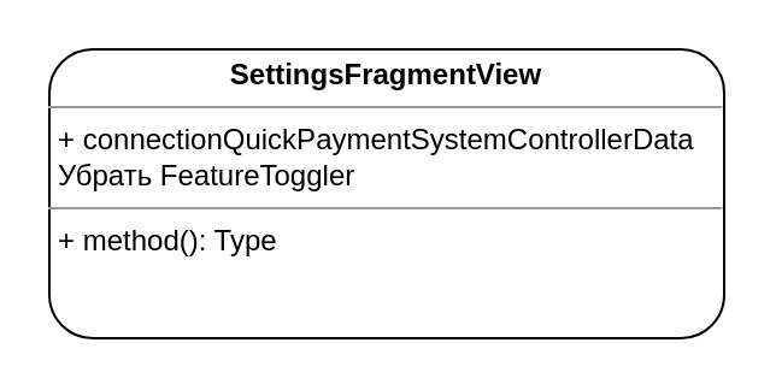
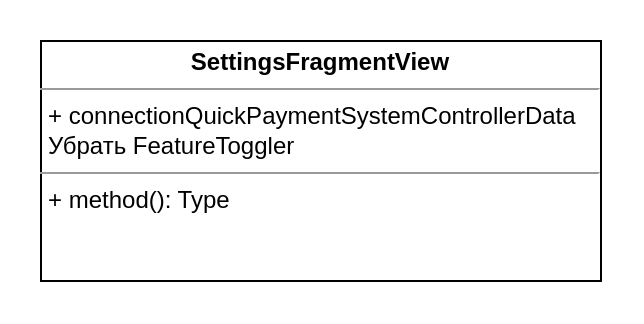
- <mxCell id="2" value="&lt;p style=&quot;margin: 0px ; margin-top: 4px ; text-align: center&quot;&gt;&lt;b&gt;SettingsFragmentView&lt;/b&gt;&lt;/p&gt;&lt;hr size=&quot;1&quot;&gt;&lt;p style=&quot;margin: 0px ; margin-left: 4px&quot;&gt;+ connectionQuickPaymentSystemControllerData&lt;/p&gt;&lt;p style=&quot;margin: 0px ; margin-left: 4px&quot;&gt;Убрать FeatureToggler&lt;br&gt;&lt;/p&gt;&lt;hr size=&quot;1&quot;&gt;&lt;p style=&quot;margin: 0px ; margin-left: 4px&quot;&gt;+ method(): Type&lt;/p&gt;" style="verticalAlign=top;align=left;overflow=fill;fontSize=12;fontFamily=Helvetica;html=1;rounded=1;" vertex="1" parent="1"><mxGeometry x="20" y="20" width="280" height="120" as="geometry" /></mxCell>
+ <mxCell id="2" value="&lt;p style=&quot;margin: 0px ; margin-top: 4px ; text-align: center&quot;&gt;&lt;b&gt;SettingsFragmentView&lt;/b&gt;&lt;/p&gt;&lt;hr size=&quot;1&quot;&gt;&lt;p style=&quot;margin: 0px ; margin-left: 4px&quot;&gt;+ connectionQuickPaymentSystemControllerData&lt;/p&gt;&lt;p style=&quot;margin: 0px ; margin-left: 4px&quot;&gt;Убрать FeatureToggler&lt;br&gt;&lt;/p&gt;&lt;hr size=&quot;1&quot;&gt;&lt;p style=&quot;margin: 0px ; margin-left: 4px&quot;&gt;+ method(): Type&lt;/p&gt;" style="verticalAlign=top;align=left;overflow=fill;fontSize=12;fontFamily=Helvetica;html=1;" vertex="1" parent="1"><mxGeometry x="20" y="20" width="280" height="120" as="geometry" /></mxCell>
